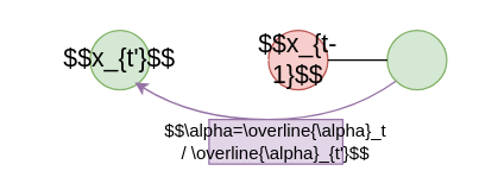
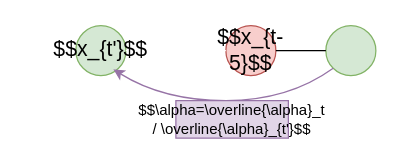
- <mxCell id="10" value="$$x_{t-1}$$" style="text;html=1;strokeColor=none;fillColor=none;align=center;verticalAlign=middle;whiteSpace=wrap;rounded=0;fontSize=17;spacing=0;" vertex="1" parent="1"><mxGeometry x="180" y="25" width="40" height="30" as="geometry" /></mxCell>
+ <mxCell id="10" value="$$x_{t-5}$$" style="text;html=1;strokeColor=none;fillColor=none;align=center;verticalAlign=middle;whiteSpace=wrap;rounded=0;fontSize=17;spacing=0;" vertex="1" parent="1"><mxGeometry x="180" y="25" width="40" height="30" as="geometry" /></mxCell>
